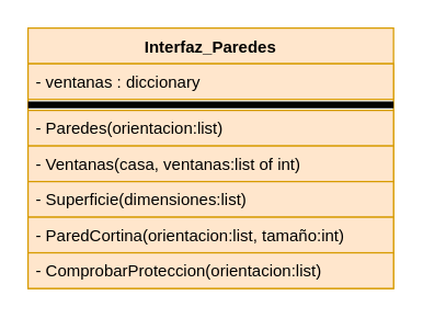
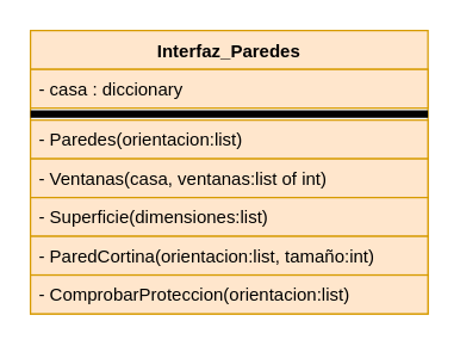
- <mxCell id="3" value="- ventanas : diccionary" style="text;strokeColor=#d79b00;fillColor=#ffe6cc;align=left;verticalAlign=top;spacingLeft=4;spacingRight=4;overflow=hidden;rotatable=0;points=[[0,0.5],[1,0.5]];portConstraint=eastwest;" parent="2" vertex="1"><mxGeometry y="26" width="267" height="26" as="geometry" /></mxCell>
+ <mxCell id="3" value="- casa : diccionary" style="text;strokeColor=#d79b00;fillColor=#ffe6cc;align=left;verticalAlign=top;spacingLeft=4;spacingRight=4;overflow=hidden;rotatable=0;points=[[0,0.5],[1,0.5]];portConstraint=eastwest;" parent="2" vertex="1"><mxGeometry y="26" width="267" height="26" as="geometry" /></mxCell>
